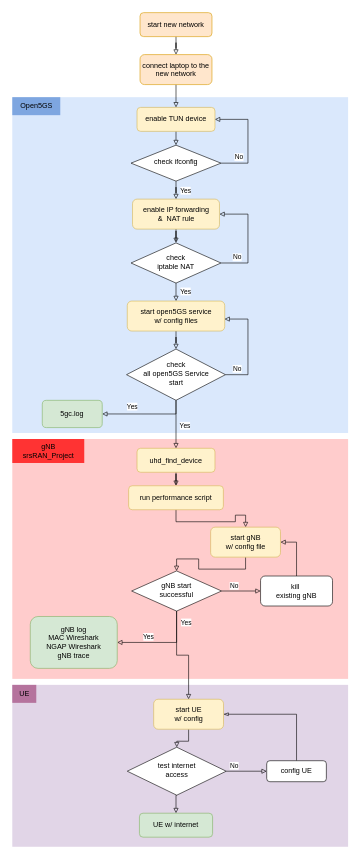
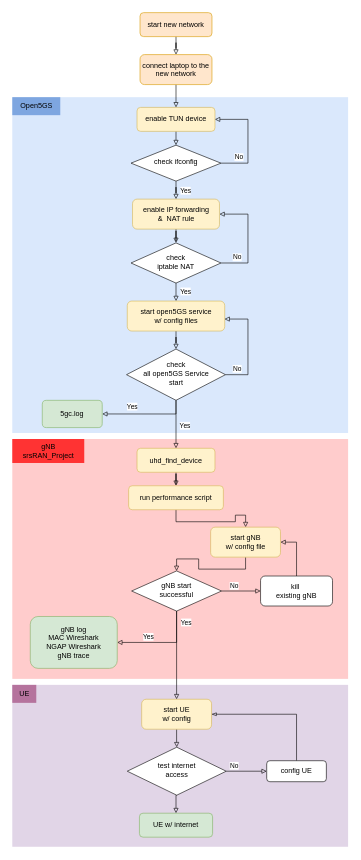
- <mxCell id="51" value="&lt;div&gt;start UE&lt;/div&gt;&lt;div&gt;w/ config&lt;br&gt;&lt;/div&gt;" style="rounded=1;whiteSpace=wrap;html=1;fontSize=12;glass=0;strokeWidth=1;shadow=0;fillColor=#fff2cc;strokeColor=#d6b656;" vertex="1" parent="2"><mxGeometry x="235.75" y="1145" width="116.5" height="50" as="geometry" /></mxCell>
+ <mxCell id="51" value="&lt;div&gt;start UE&lt;/div&gt;&lt;div&gt;w/ config&lt;br&gt;&lt;/div&gt;" style="rounded=1;whiteSpace=wrap;html=1;fontSize=12;glass=0;strokeWidth=1;shadow=0;fillColor=#fff2cc;strokeColor=#d6b656;" vertex="1" parent="2"><mxGeometry x="215.75" y="1145" width="116.5" height="50" as="geometry" /></mxCell>
